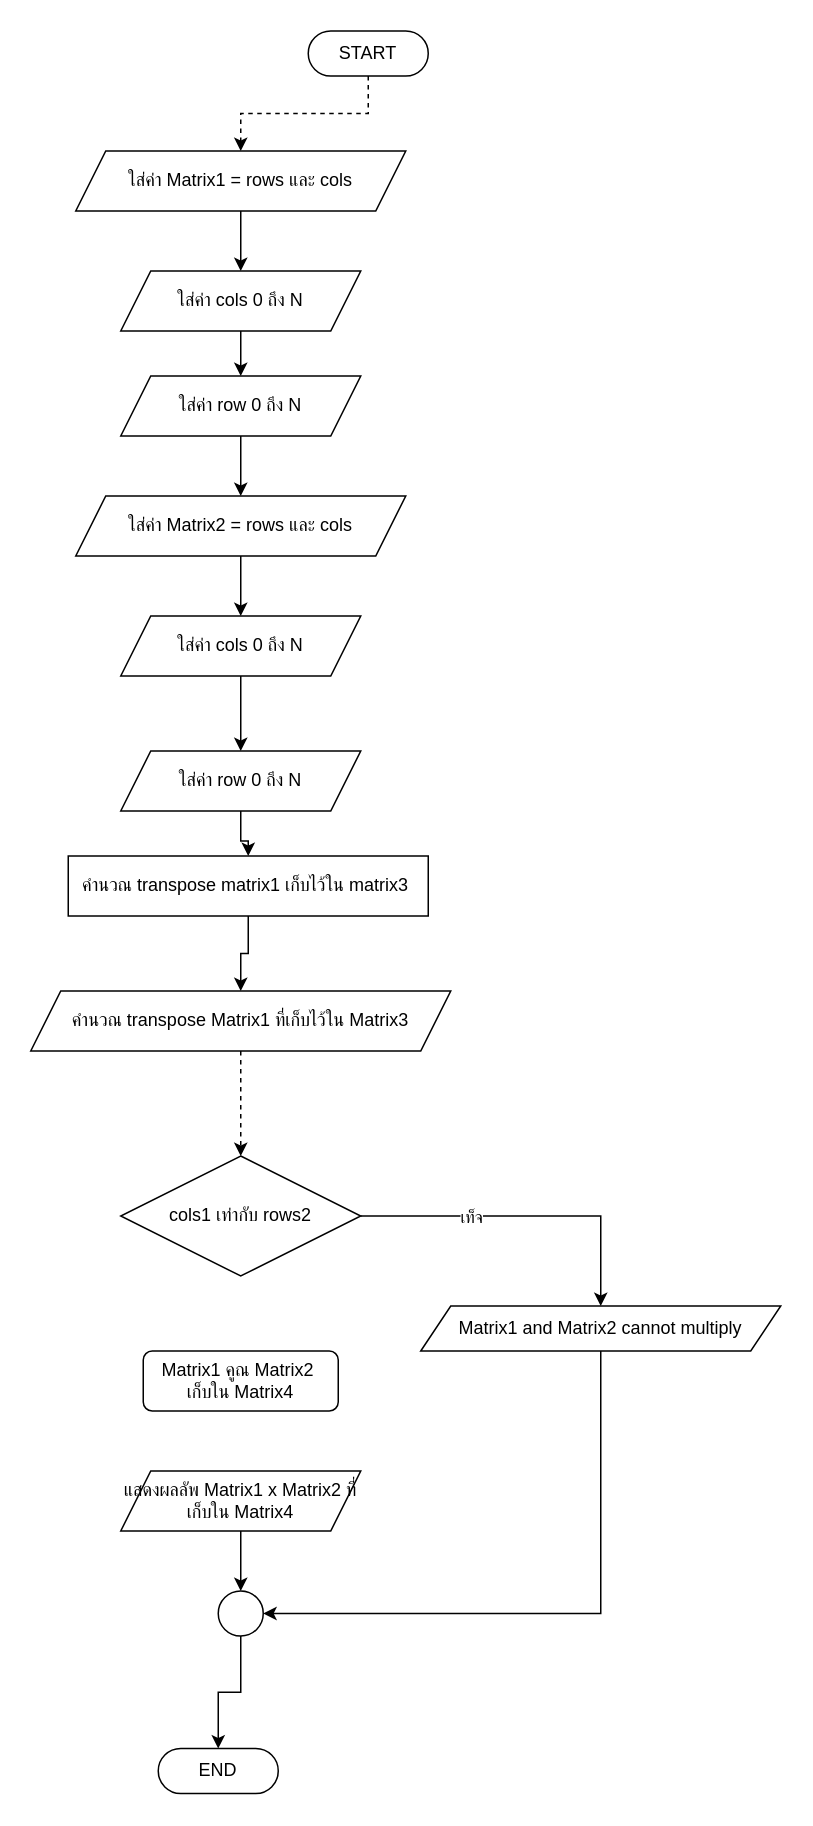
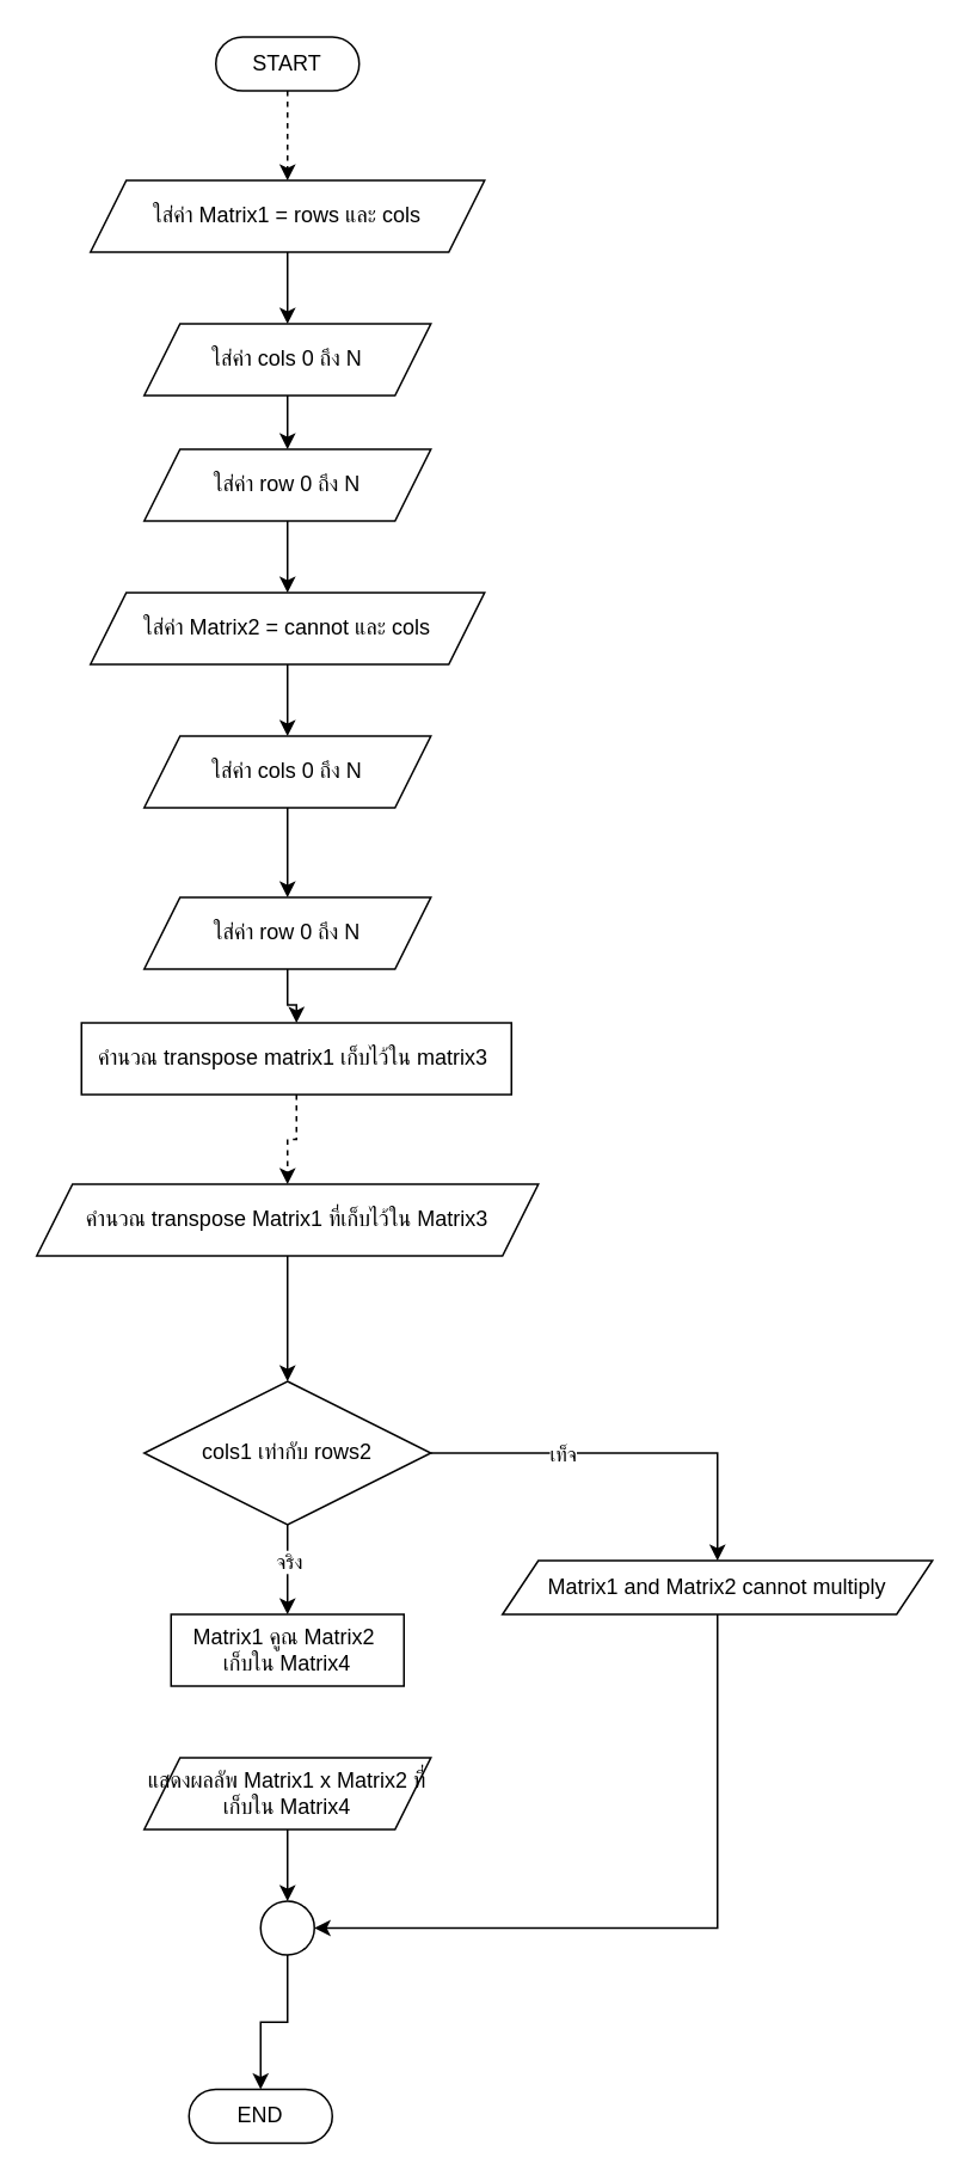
- <mxCell id="3" value="START" style="rounded=1;whiteSpace=wrap;html=1;arcSize=50;" parent="1" vertex="1"><mxGeometry x="205" y="20" width="80" height="30" as="geometry" /></mxCell>
+ <mxCell id="3" value="START" style="rounded=1;whiteSpace=wrap;html=1;arcSize=50;" parent="1" vertex="1"><mxGeometry x="120" y="20" width="80" height="30" as="geometry" /></mxCell>
- <mxCell id="12" value="ใส่ค่า Matrix2 = rows และ cols" style="shape=parallelogram;perimeter=parallelogramPerimeter;whiteSpace=wrap;html=1;fixedSize=1;" vertex="1" parent="1"><mxGeometry x="50" y="330" width="220" height="40" as="geometry" /></mxCell>
+ <mxCell id="12" value="ใส่ค่า Matrix2 = cannot และ cols" style="shape=parallelogram;perimeter=parallelogramPerimeter;whiteSpace=wrap;html=1;fixedSize=1;" vertex="1" parent="1"><mxGeometry x="50" y="330" width="220" height="40" as="geometry" /></mxCell>
- <mxCell id="17" value="" style="edgeStyle=orthogonalEdgeStyle;rounded=0;orthogonalLoop=1;jettySize=auto;html=1;" edge="1" parent="1" source="18" target="20"><mxGeometry relative="1" as="geometry" /></mxCell>
+ <mxCell id="17" value="" style="edgeStyle=orthogonalEdgeStyle;rounded=0;orthogonalLoop=1;jettySize=auto;html=1;dashed=1;" edge="1" parent="1" source="18" target="20"><mxGeometry relative="1" as="geometry" /></mxCell>
- <mxCell id="19" value="" style="edgeStyle=orthogonalEdgeStyle;rounded=0;orthogonalLoop=1;jettySize=auto;html=1;dashed=1;" edge="1" parent="1" source="20" target="25"><mxGeometry relative="1" as="geometry" /></mxCell>
+ <mxCell id="19" value="" style="edgeStyle=orthogonalEdgeStyle;rounded=0;orthogonalLoop=1;jettySize=auto;html=1;" edge="1" parent="1" source="20" target="25"><mxGeometry relative="1" as="geometry" /></mxCell>
+ <mxCell id="23" style="edgeStyle=orthogonalEdgeStyle;rounded=0;orthogonalLoop=1;jettySize=auto;html=1;" edge="1" parent="1" source="25" target="28"><mxGeometry relative="1" as="geometry"><mxPoint x="160" y="890" as="targetPoint" /></mxGeometry></mxCell>
+ <mxCell id="24" value="จริง" style="edgeLabel;html=1;align=center;verticalAlign=middle;resizable=0;points=[];" vertex="1" connectable="0" parent="23"><mxGeometry x="-0.166" y="1" relative="1" as="geometry"><mxPoint x="-1" y="-1" as="offset" /></mxGeometry></mxCell>
- <mxCell id="28" value="Matrix1 คูณ Matrix2&amp;nbsp;&lt;div&gt;เก็บใน Matrix4&lt;/div&gt;" style="whiteSpace=wrap;html=1;rounded=1;" vertex="1" parent="1"><mxGeometry x="95" y="900" width="130" height="40" as="geometry" /></mxCell>
+ <mxCell id="28" value="Matrix1 คูณ Matrix2&amp;nbsp;&lt;div&gt;เก็บใน Matrix4&lt;/div&gt;" style="rounded=0;whiteSpace=wrap;html=1;" vertex="1" parent="1"><mxGeometry x="95" y="900" width="130" height="40" as="geometry" /></mxCell>
